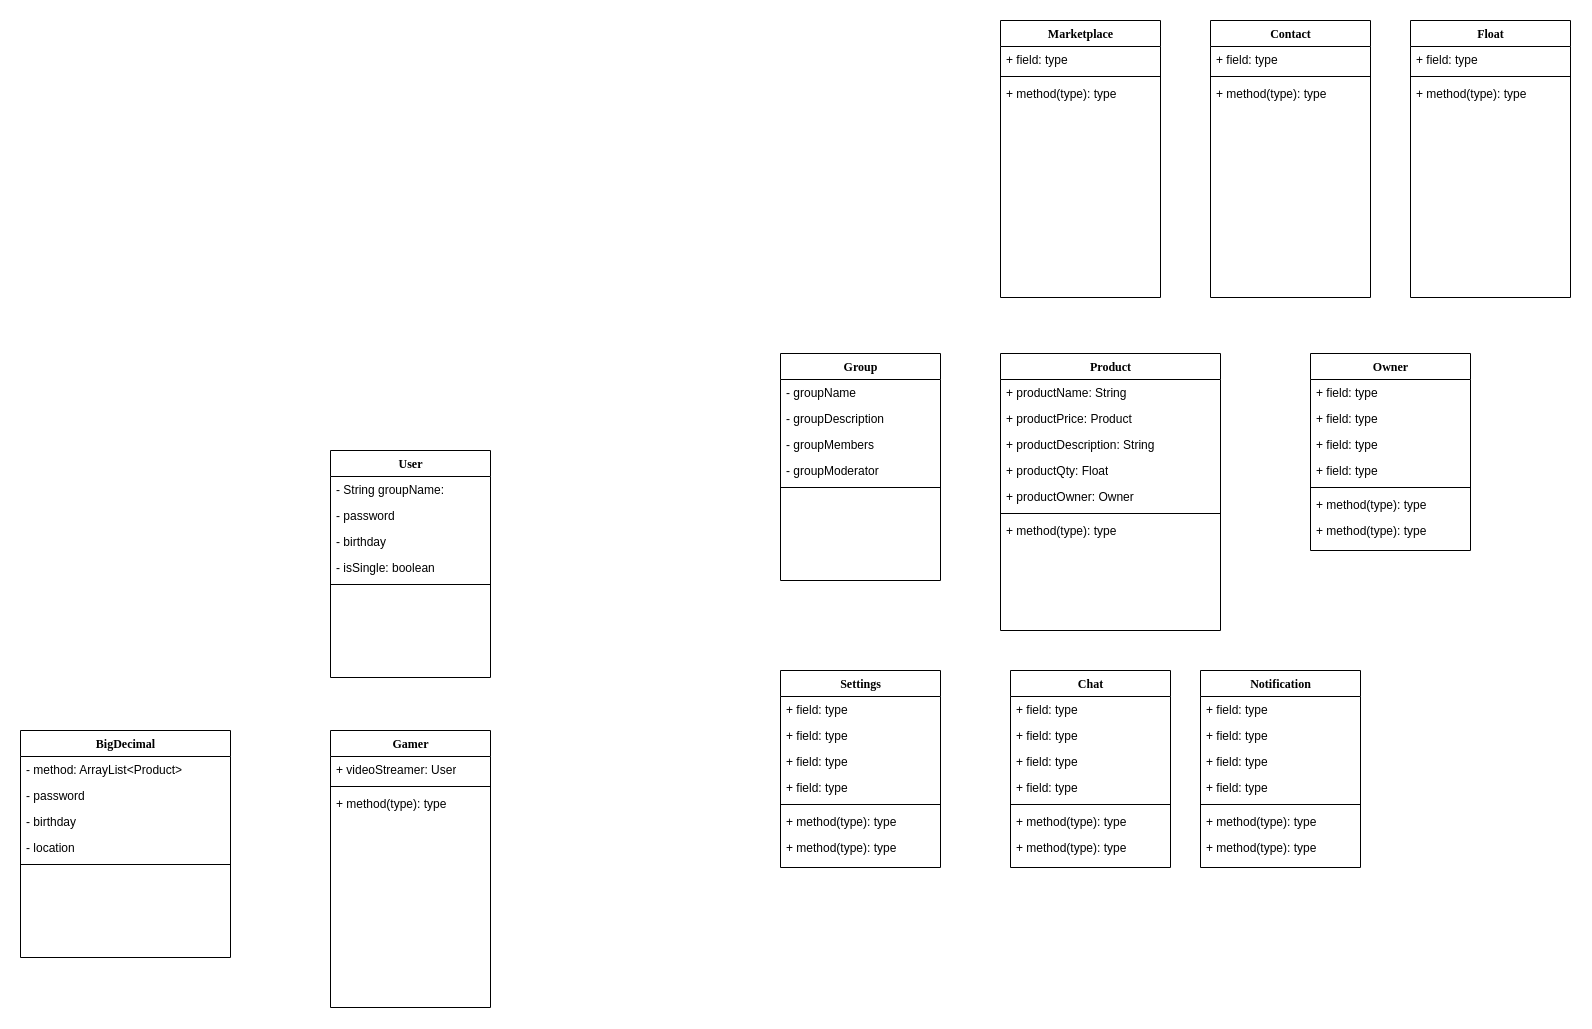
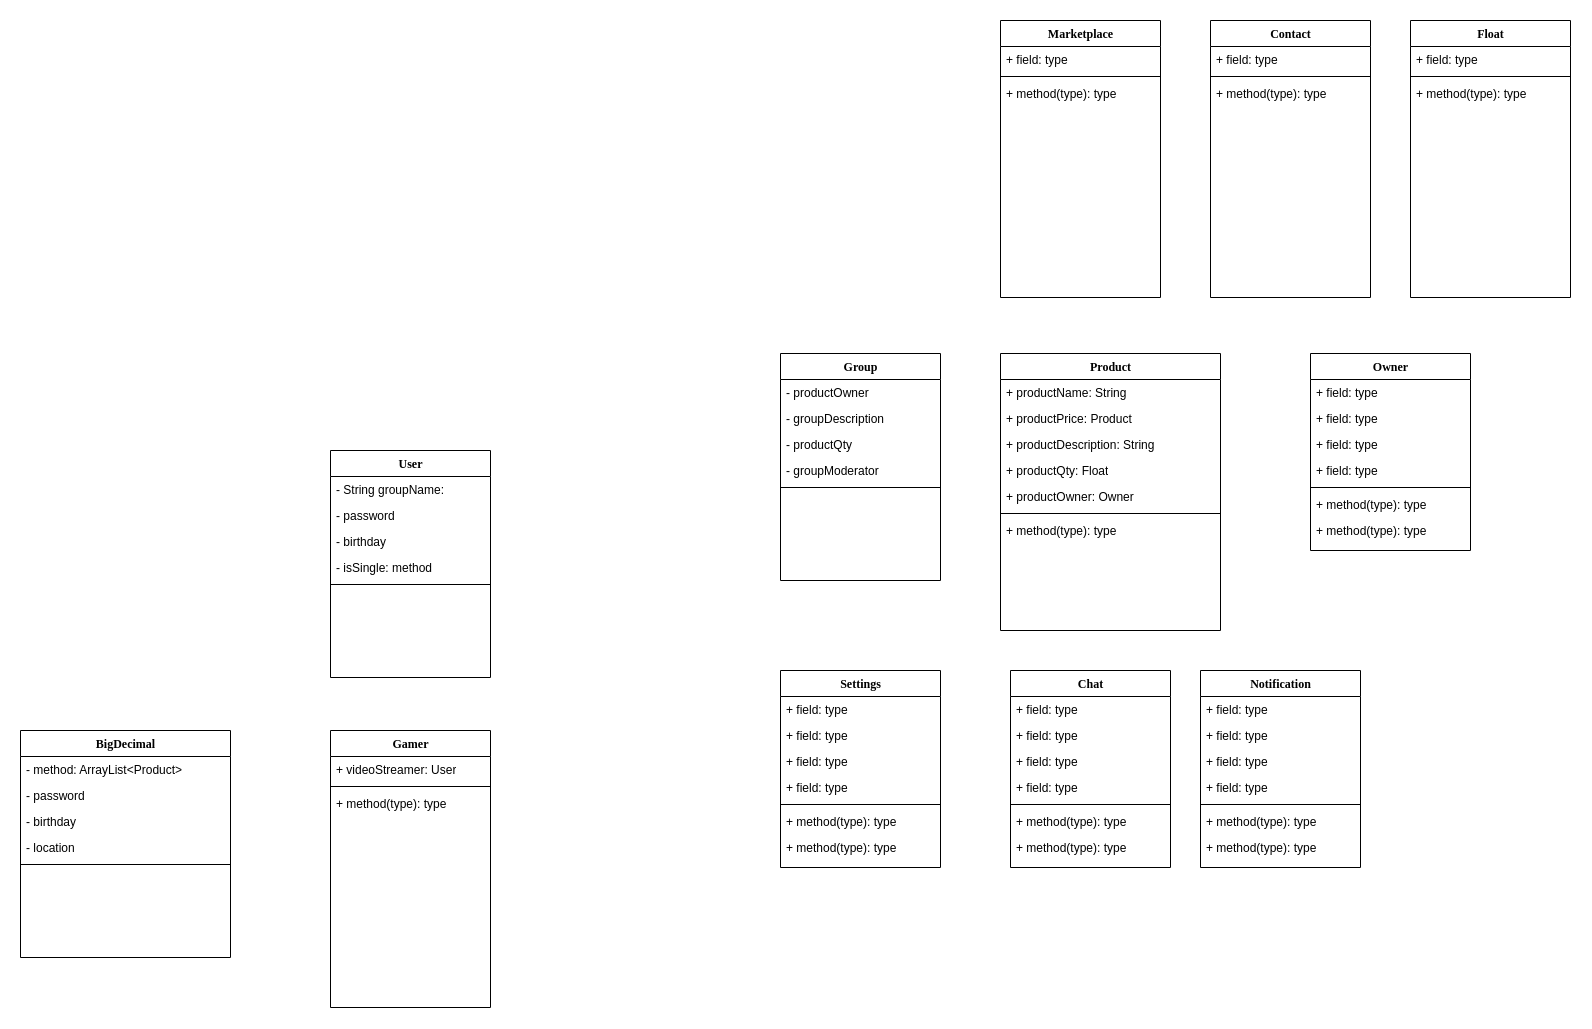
- <mxCell id="9" value="- groupName" style="text;html=1;strokeColor=none;fillColor=none;align=left;verticalAlign=top;spacingLeft=4;spacingRight=4;whiteSpace=wrap;overflow=hidden;rotatable=0;points=[[0,0.5],[1,0.5]];portConstraint=eastwest;" parent="8" vertex="1"><mxGeometry y="26" width="160" height="26" as="geometry" /></mxCell>
+ <mxCell id="9" value="- productOwner" style="text;html=1;strokeColor=none;fillColor=none;align=left;verticalAlign=top;spacingLeft=4;spacingRight=4;whiteSpace=wrap;overflow=hidden;rotatable=0;points=[[0,0.5],[1,0.5]];portConstraint=eastwest;" parent="8" vertex="1"><mxGeometry y="26" width="160" height="26" as="geometry" /></mxCell>
- <mxCell id="11" value="- groupMembers" style="text;html=1;strokeColor=none;fillColor=none;align=left;verticalAlign=top;spacingLeft=4;spacingRight=4;whiteSpace=wrap;overflow=hidden;rotatable=0;points=[[0,0.5],[1,0.5]];portConstraint=eastwest;" vertex="1" parent="8"><mxGeometry y="78" width="160" height="26" as="geometry" /></mxCell>
+ <mxCell id="11" value="- productQty" style="text;html=1;strokeColor=none;fillColor=none;align=left;verticalAlign=top;spacingLeft=4;spacingRight=4;whiteSpace=wrap;overflow=hidden;rotatable=0;points=[[0,0.5],[1,0.5]];portConstraint=eastwest;" vertex="1" parent="8"><mxGeometry y="78" width="160" height="26" as="geometry" /></mxCell>
- <mxCell id="6" value="- isSingle: boolean" style="text;html=1;strokeColor=none;fillColor=none;align=left;verticalAlign=top;spacingLeft=4;spacingRight=4;whiteSpace=wrap;overflow=hidden;rotatable=0;points=[[0,0.5],[1,0.5]];portConstraint=eastwest;" parent="2" vertex="1"><mxGeometry y="104" width="160" height="26" as="geometry" /></mxCell>
+ <mxCell id="6" value="- isSingle: method" style="text;html=1;strokeColor=none;fillColor=none;align=left;verticalAlign=top;spacingLeft=4;spacingRight=4;whiteSpace=wrap;overflow=hidden;rotatable=0;points=[[0,0.5],[1,0.5]];portConstraint=eastwest;" parent="2" vertex="1"><mxGeometry y="104" width="160" height="26" as="geometry" /></mxCell>
